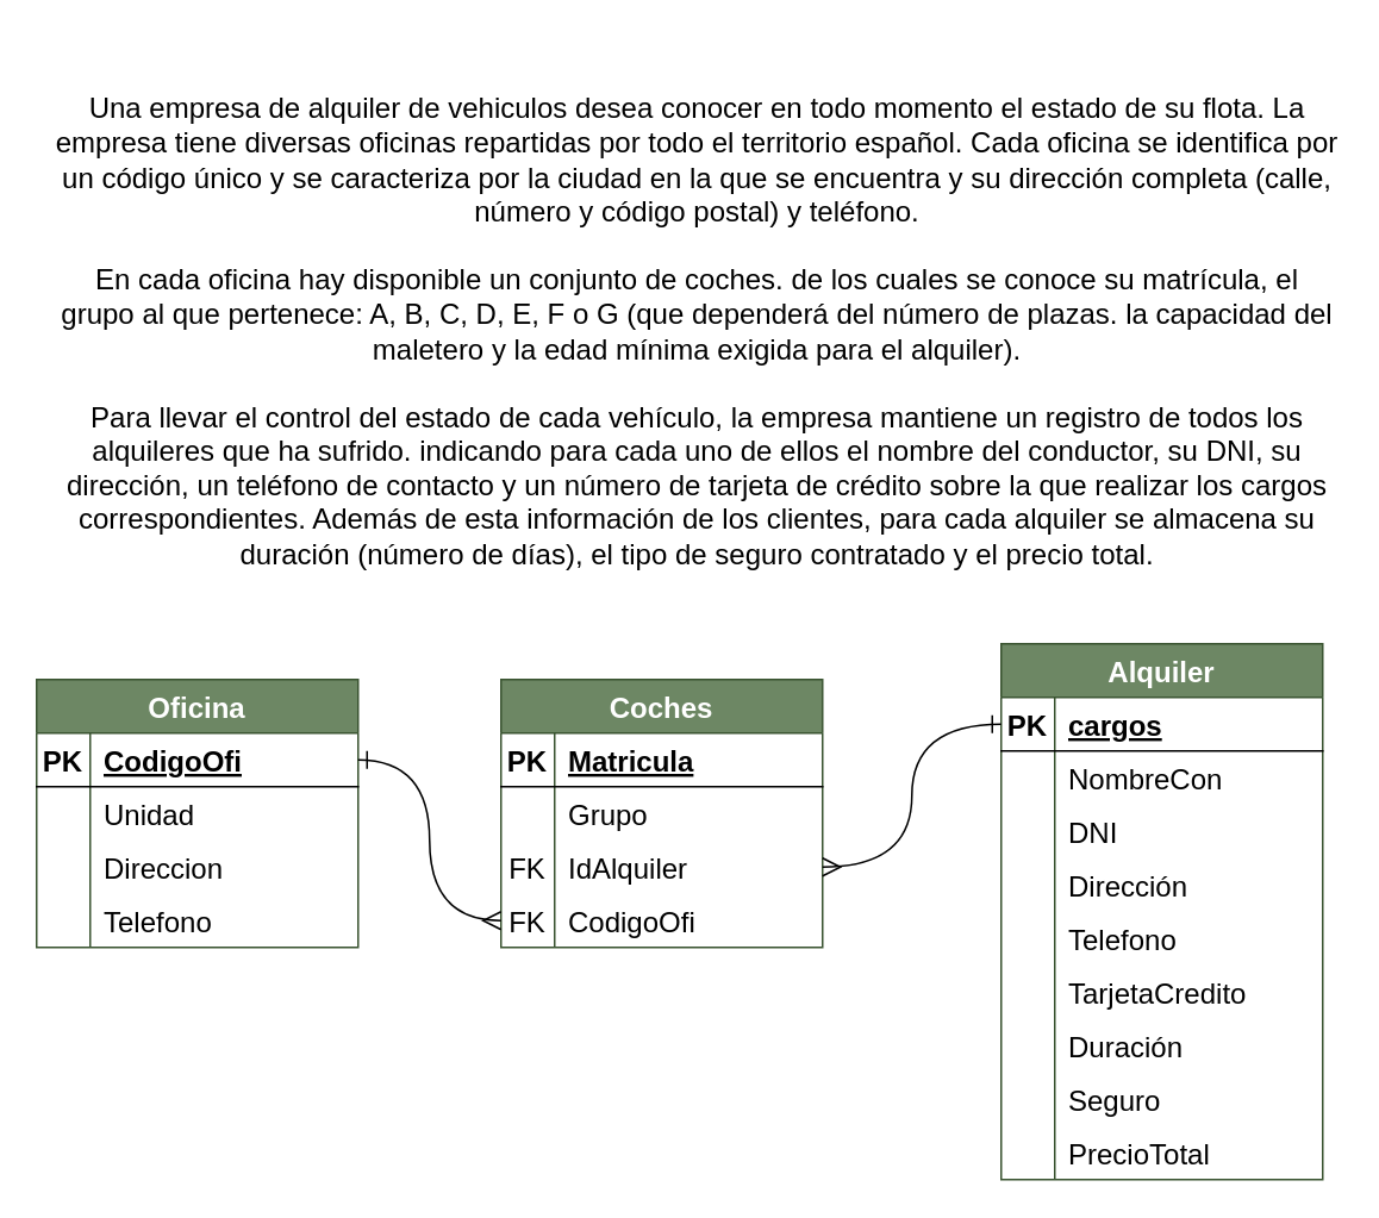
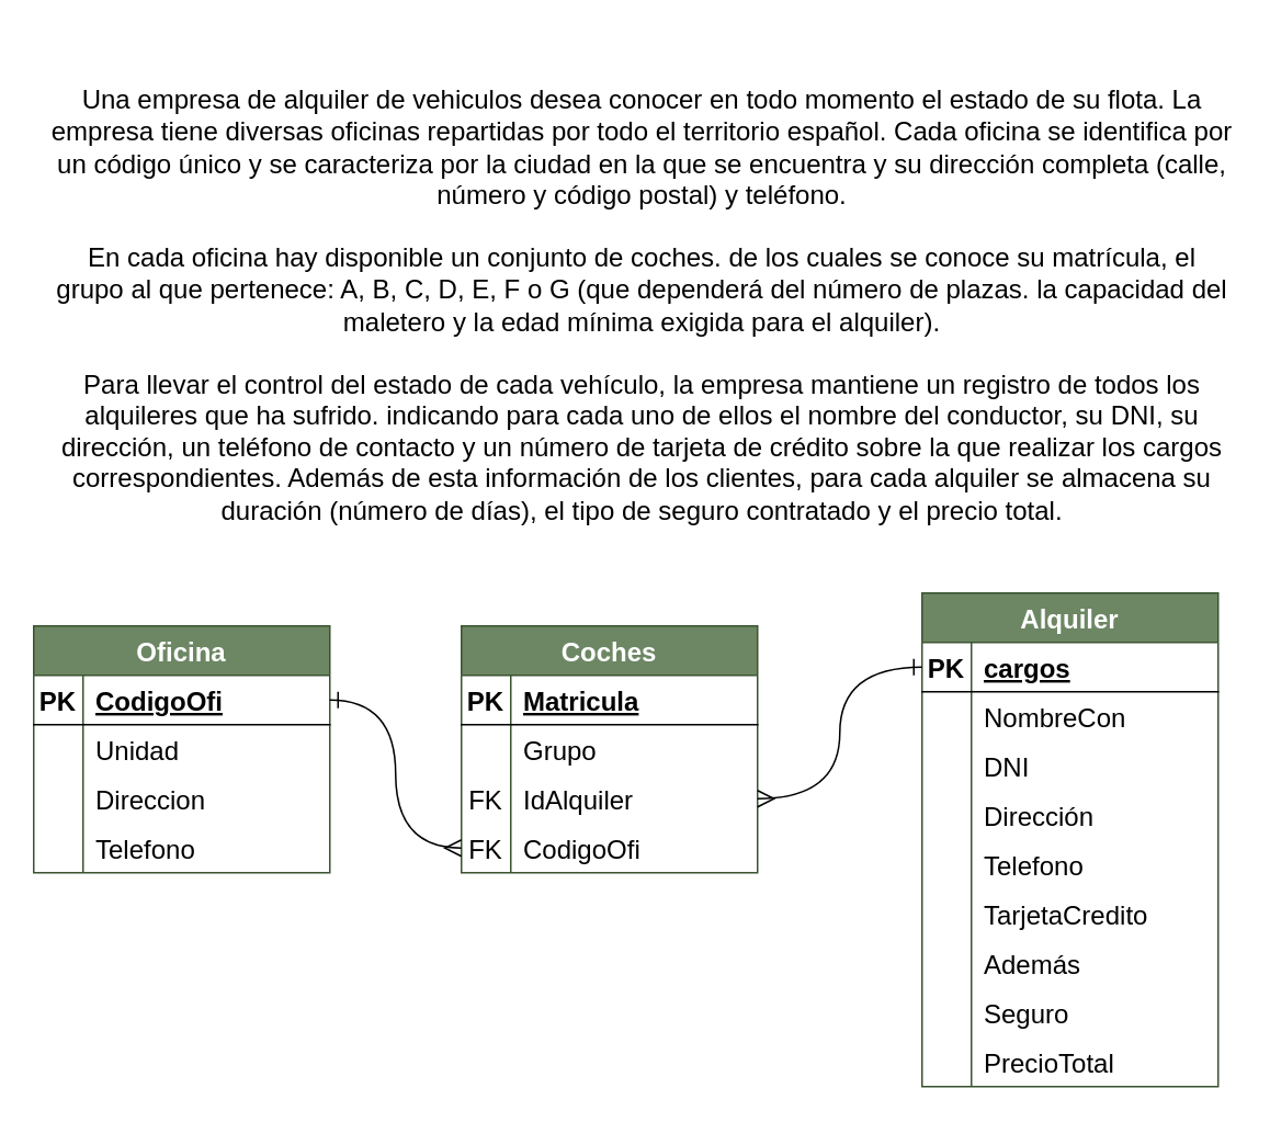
- <mxCell id="50" value="Duración" style="shape=partialRectangle;connectable=0;fillColor=none;top=0;left=0;bottom=0;right=0;align=left;spacingLeft=6;overflow=hidden;fontSize=16;" vertex="1" parent="48"><mxGeometry x="30" width="150" height="30" as="geometry"><mxRectangle width="150" height="30" as="alternateBounds" /></mxGeometry></mxCell>
+ <mxCell id="50" value="Además" style="shape=partialRectangle;connectable=0;fillColor=none;top=0;left=0;bottom=0;right=0;align=left;spacingLeft=6;overflow=hidden;fontSize=16;" vertex="1" parent="48"><mxGeometry x="30" width="150" height="30" as="geometry"><mxRectangle width="150" height="30" as="alternateBounds" /></mxGeometry></mxCell>
